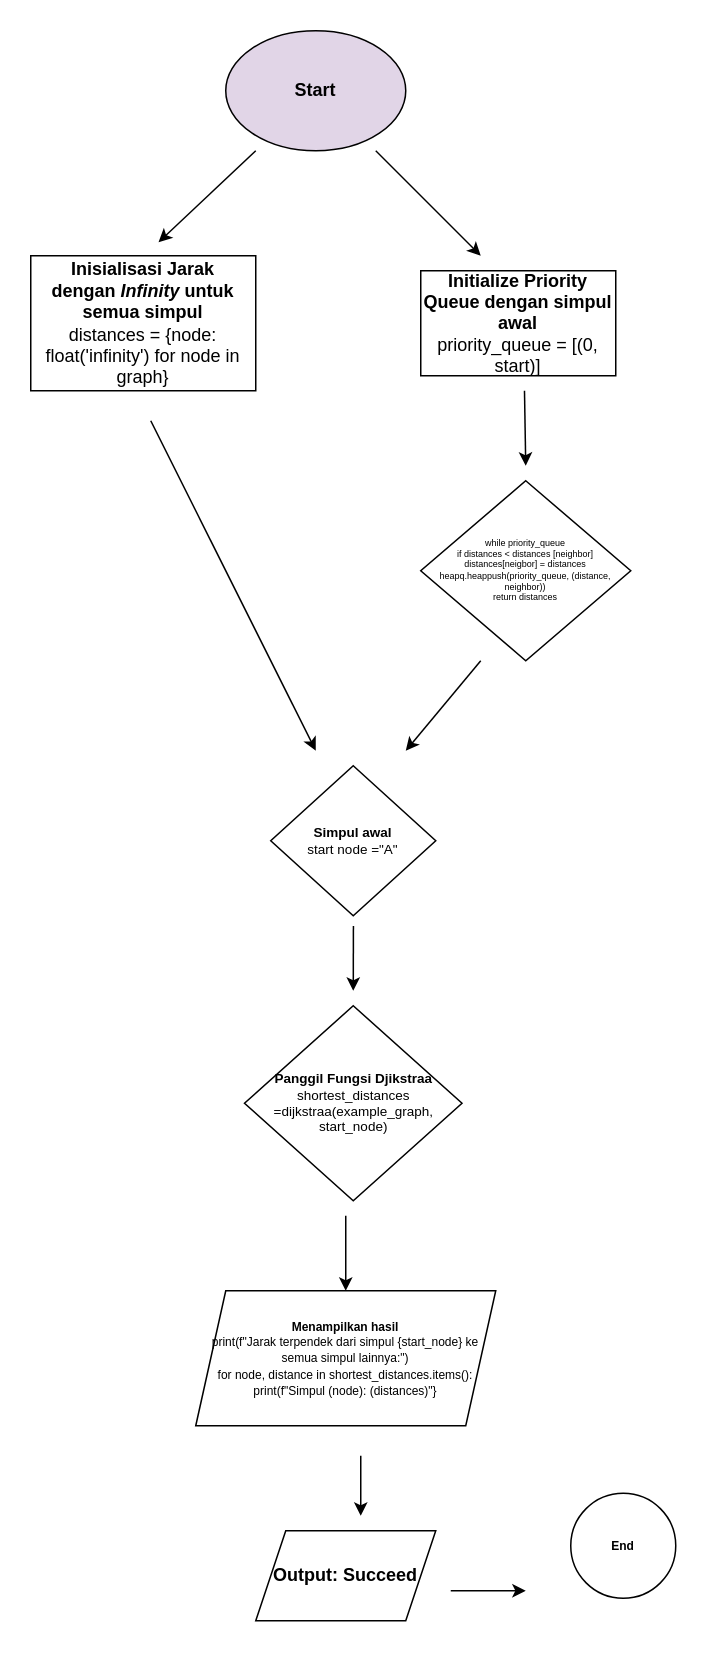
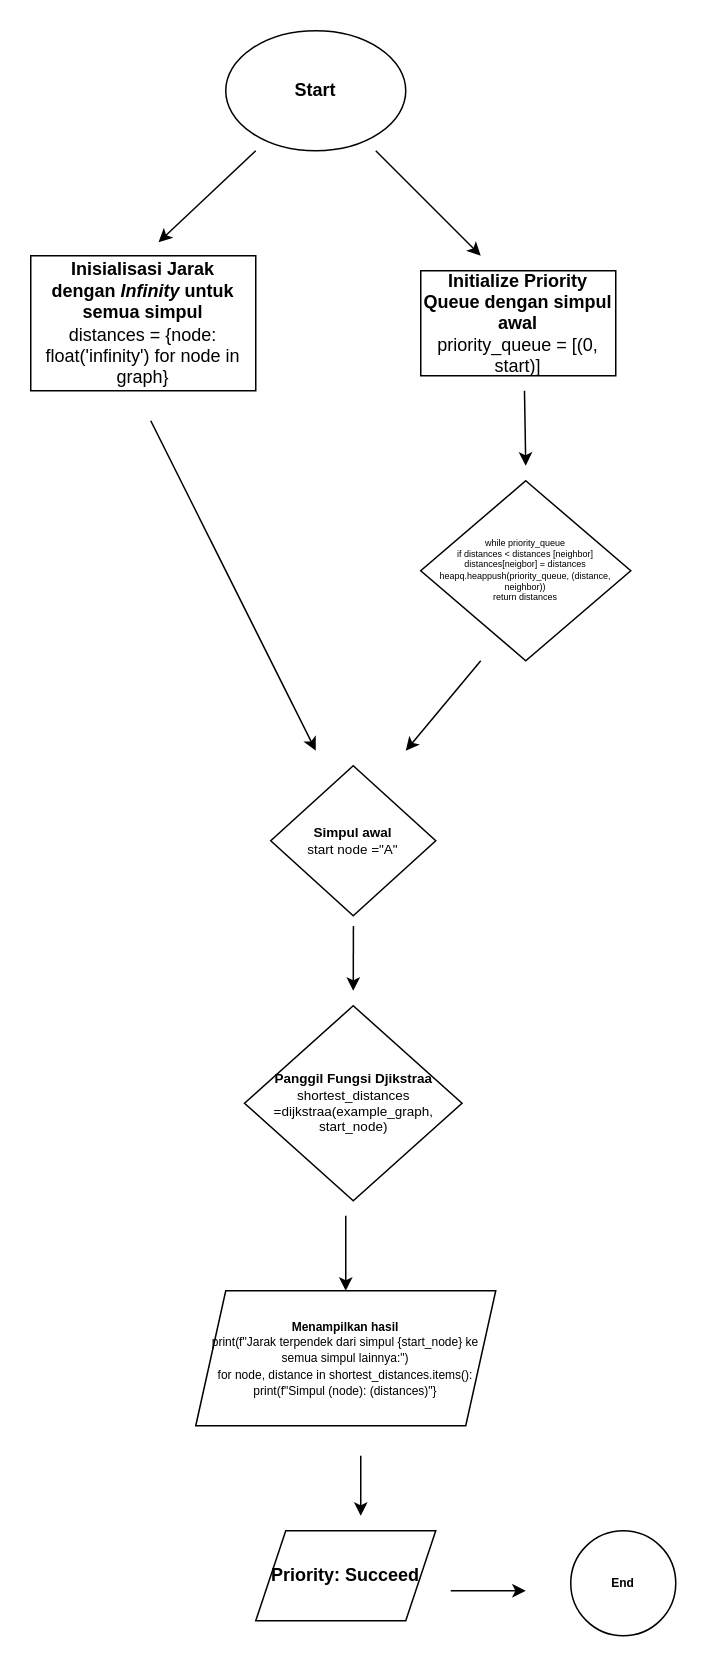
- <mxCell id="2" value="&lt;b&gt;Start&lt;/b&gt;" style="ellipse;whiteSpace=wrap;html=1;fillColor=#e1d5e7;" parent="1" vertex="1"><mxGeometry x="150" y="20" width="120" height="80" as="geometry" /></mxCell>
+ <mxCell id="2" value="&lt;b&gt;Start&lt;/b&gt;" style="ellipse;whiteSpace=wrap;html=1;" parent="1" vertex="1"><mxGeometry x="150" y="20" width="120" height="80" as="geometry" /></mxCell>
- <mxCell id="18" value="&lt;b&gt;End&lt;/b&gt;" style="ellipse;whiteSpace=wrap;html=1;aspect=fixed;fontSize=8;" parent="1" vertex="1"><mxGeometry x="380" y="995" width="70" height="70" as="geometry" /></mxCell>
+ <mxCell id="18" value="&lt;b&gt;End&lt;/b&gt;" style="ellipse;whiteSpace=wrap;html=1;aspect=fixed;fontSize=8;" parent="1" vertex="1"><mxGeometry x="380" y="1020" width="70" height="70" as="geometry" /></mxCell>
- <mxCell id="19" value="&lt;b&gt;Output: Succeed&lt;/b&gt;" style="shape=parallelogram;perimeter=parallelogramPerimeter;whiteSpace=wrap;html=1;fixedSize=1;" parent="1" vertex="1"><mxGeometry x="170" y="1020" width="120" height="60" as="geometry" /></mxCell>
+ <mxCell id="19" value="&lt;b&gt;Priority: Succeed&lt;/b&gt;" style="shape=parallelogram;perimeter=parallelogramPerimeter;whiteSpace=wrap;html=1;fixedSize=1;" parent="1" vertex="1"><mxGeometry x="170" y="1020" width="120" height="60" as="geometry" /></mxCell>
